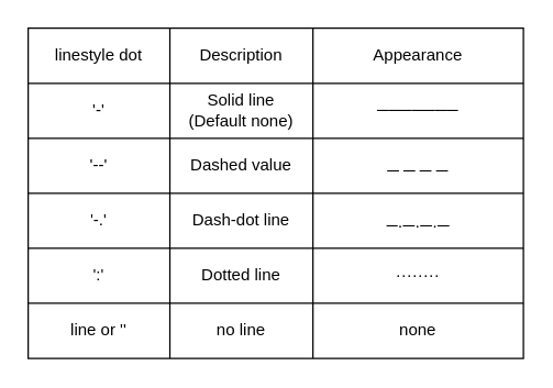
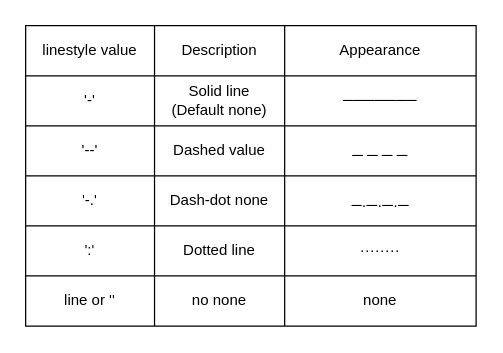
- <mxCell id="4" value="linestyle dot" style="shape=partialRectangle;html=1;whiteSpace=wrap;connectable=0;strokeColor=inherit;overflow=hidden;fillColor=none;top=0;left=0;bottom=0;right=0;pointerEvents=1;" vertex="1" parent="3"><mxGeometry width="103" height="40" as="geometry"><mxRectangle width="103" height="40" as="alternateBounds" /></mxGeometry></mxCell>
+ <mxCell id="4" value="linestyle value" style="shape=partialRectangle;html=1;whiteSpace=wrap;connectable=0;strokeColor=inherit;overflow=hidden;fillColor=none;top=0;left=0;bottom=0;right=0;pointerEvents=1;" vertex="1" parent="3"><mxGeometry width="103" height="40" as="geometry"><mxRectangle width="103" height="40" as="alternateBounds" /></mxGeometry></mxCell>
- <mxCell id="17" value="Dash-dot line" style="shape=partialRectangle;html=1;whiteSpace=wrap;connectable=0;strokeColor=inherit;overflow=hidden;fillColor=none;top=0;left=0;bottom=0;right=0;pointerEvents=1;" vertex="1" parent="15"><mxGeometry x="103" width="104" height="40" as="geometry"><mxRectangle width="104" height="40" as="alternateBounds" /></mxGeometry></mxCell>
+ <mxCell id="17" value="Dash-dot none" style="shape=partialRectangle;html=1;whiteSpace=wrap;connectable=0;strokeColor=inherit;overflow=hidden;fillColor=none;top=0;left=0;bottom=0;right=0;pointerEvents=1;" vertex="1" parent="15"><mxGeometry x="103" width="104" height="40" as="geometry"><mxRectangle width="104" height="40" as="alternateBounds" /></mxGeometry></mxCell>
- <mxCell id="25" value="no line" style="shape=partialRectangle;html=1;whiteSpace=wrap;connectable=0;strokeColor=inherit;overflow=hidden;fillColor=none;top=0;left=0;bottom=0;right=0;pointerEvents=1;" vertex="1" parent="23"><mxGeometry x="103" width="104" height="40" as="geometry"><mxRectangle width="104" height="40" as="alternateBounds" /></mxGeometry></mxCell>
+ <mxCell id="25" value="no none" style="shape=partialRectangle;html=1;whiteSpace=wrap;connectable=0;strokeColor=inherit;overflow=hidden;fillColor=none;top=0;left=0;bottom=0;right=0;pointerEvents=1;" vertex="1" parent="23"><mxGeometry x="103" width="104" height="40" as="geometry"><mxRectangle width="104" height="40" as="alternateBounds" /></mxGeometry></mxCell>
